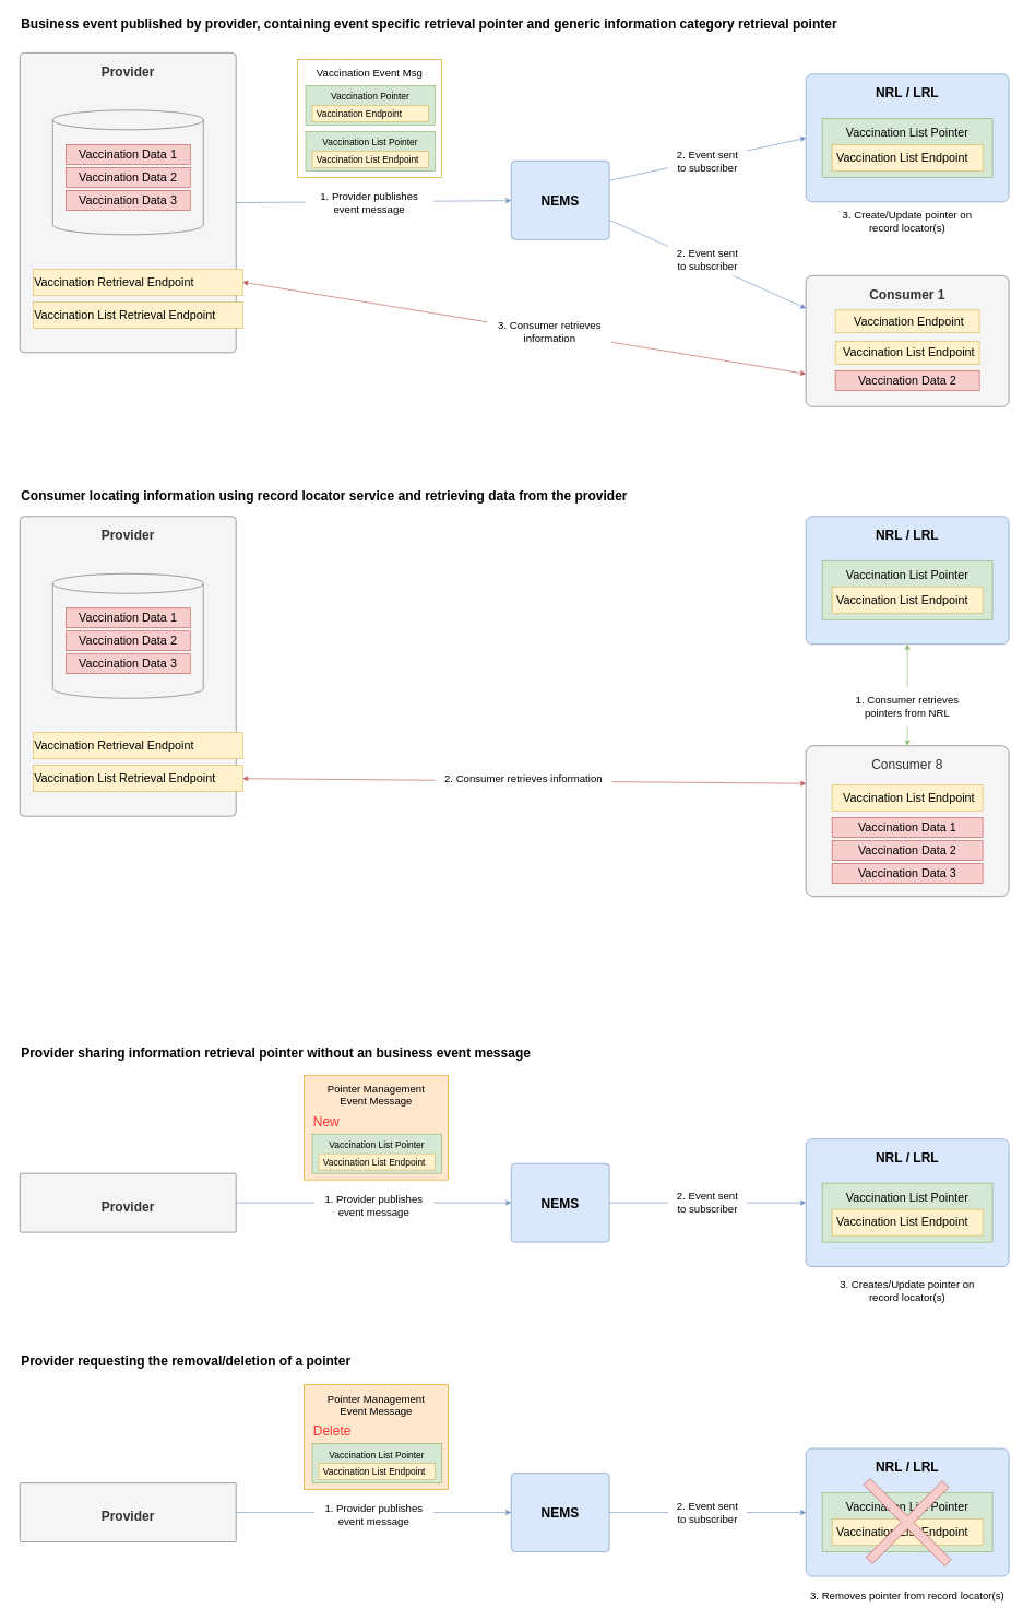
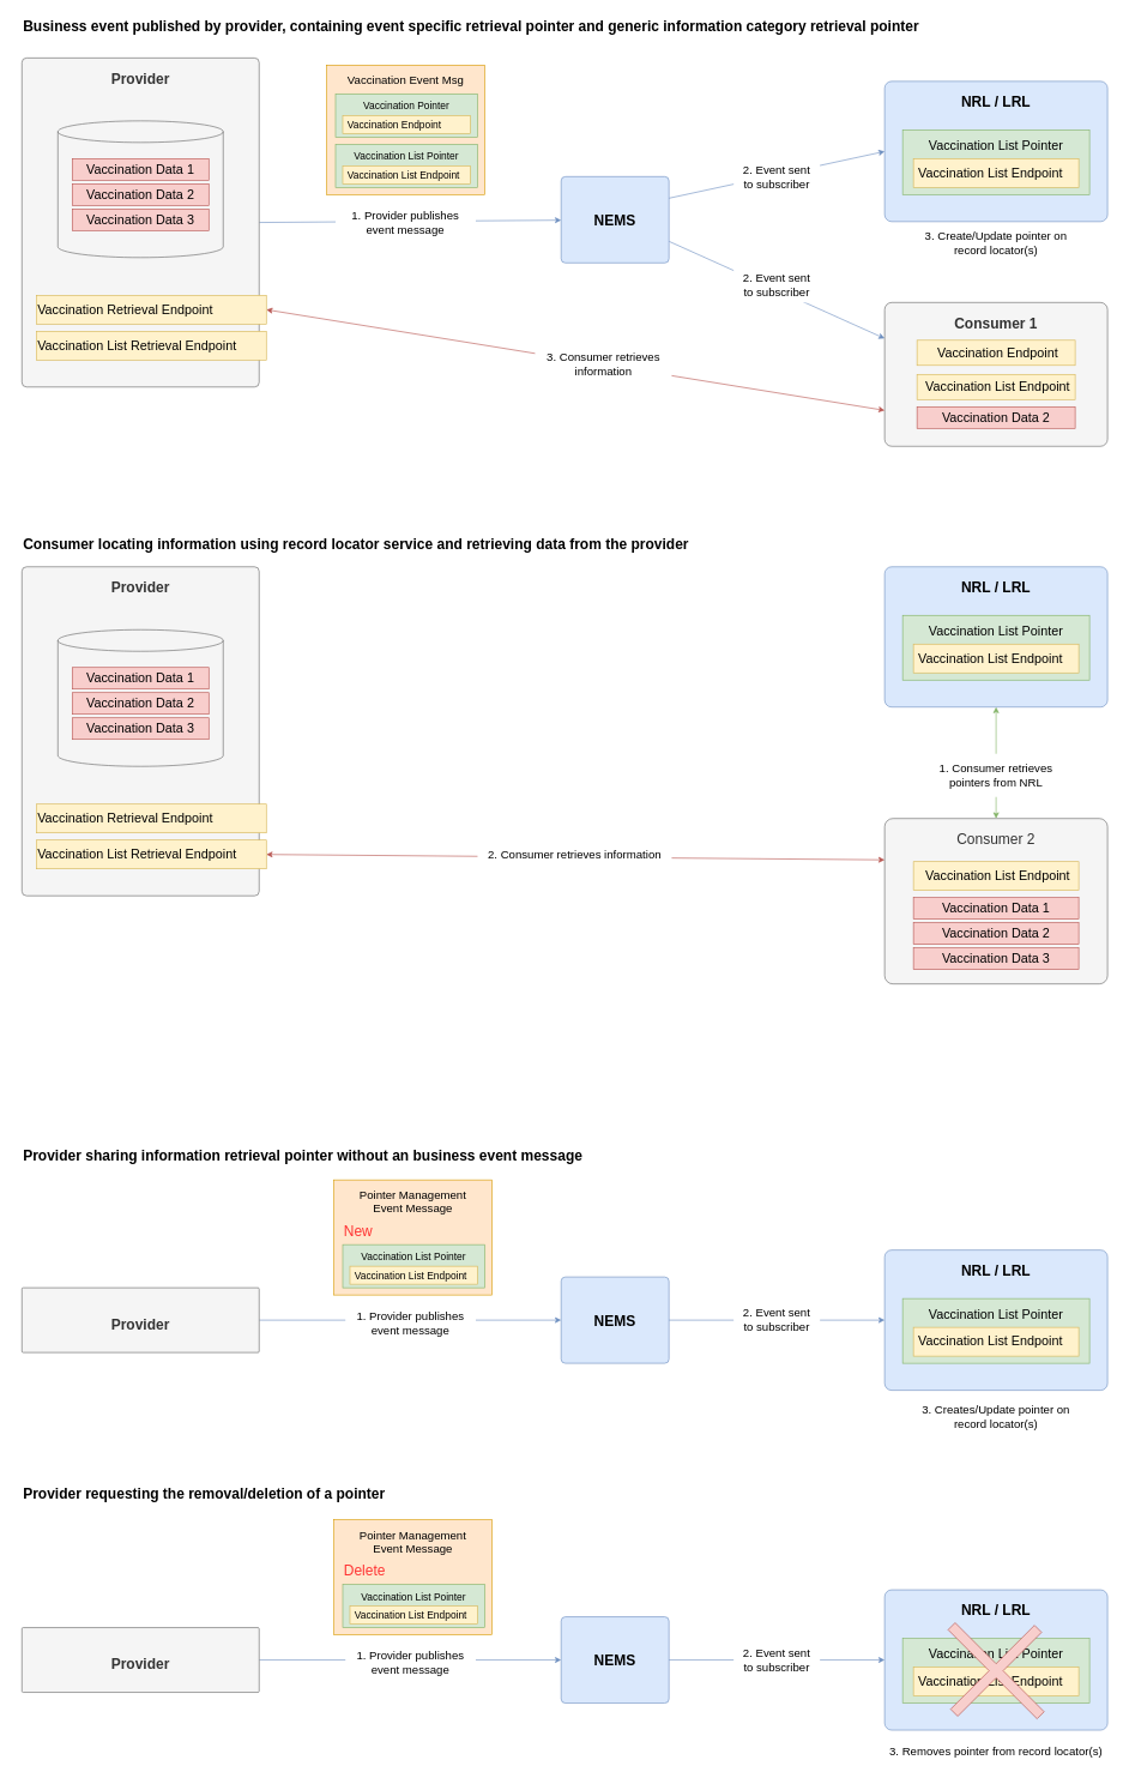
- <mxCell id="13" value="Vaccination Event Msg" style="rounded=0;whiteSpace=wrap;html=1;fontSize=16;verticalAlign=top;spacingTop=5;fillColor=#ffffff;strokeColor=#d79b00;" vertex="1" parent="1"><mxGeometry x="453.75" y="90" width="220" height="180" as="geometry" /></mxCell>
+ <mxCell id="13" value="Vaccination Event Msg" style="rounded=0;whiteSpace=wrap;html=1;fontSize=16;verticalAlign=top;spacingTop=5;fillColor=#ffe6cc;strokeColor=#d79b00;" vertex="1" parent="1"><mxGeometry x="453.75" y="90" width="220" height="180" as="geometry" /></mxCell>
- <mxCell id="31" value="Consumer 8" style="rounded=1;whiteSpace=wrap;html=1;arcSize=5;fontSize=20;verticalAlign=top;spacingTop=10;fillColor=#f5f5f5;strokeColor=#666666;fontColor=#333333;" vertex="1" parent="1"><mxGeometry x="1230" y="1137.5" width="310" height="230" as="geometry" /></mxCell>
+ <mxCell id="31" value="Consumer 2" style="rounded=1;whiteSpace=wrap;html=1;arcSize=5;fontSize=20;verticalAlign=top;spacingTop=10;fillColor=#f5f5f5;strokeColor=#666666;fontColor=#333333;" vertex="1" parent="1"><mxGeometry x="1230" y="1137.5" width="310" height="230" as="geometry" /></mxCell>
